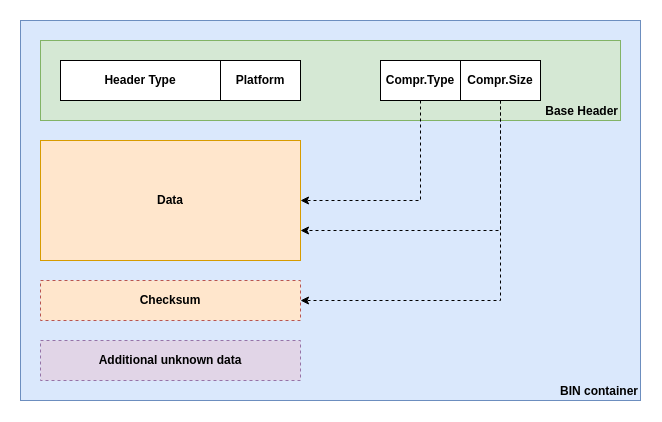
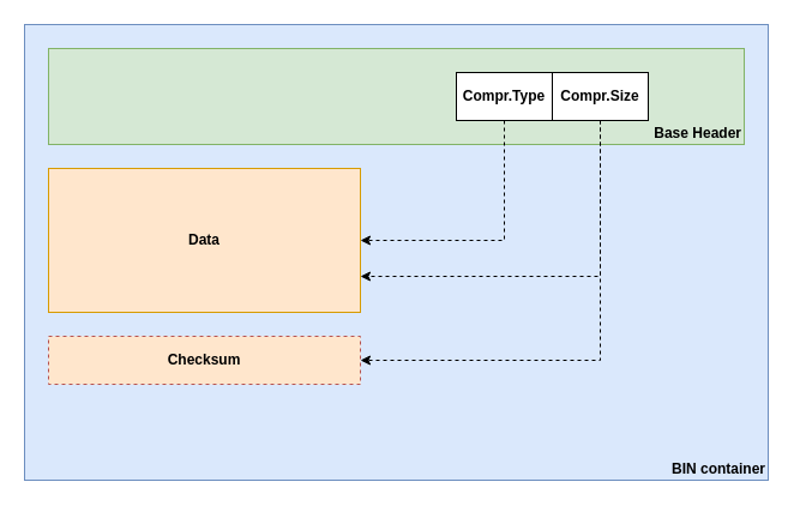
- <mxCell id="7" value="Header Type" style="rounded=0;whiteSpace=wrap;html=1;fontStyle=1" parent="1" vertex="1"><mxGeometry x="60" y="60" width="160" height="40" as="geometry" /></mxCell>
- <mxCell id="8" value="Platform" style="rounded=0;whiteSpace=wrap;html=1;fontStyle=1" parent="1" vertex="1"><mxGeometry x="220" y="60" width="80" height="40" as="geometry" /></mxCell>
- <mxCell id="6" value="Additional unknown data" style="rounded=0;whiteSpace=wrap;html=1;fillColor=#e1d5e7;strokeColor=#9673a6;fontStyle=1;dashed=1;" parent="1" vertex="1"><mxGeometry x="40" y="340" width="260" height="40" as="geometry" /></mxCell>
